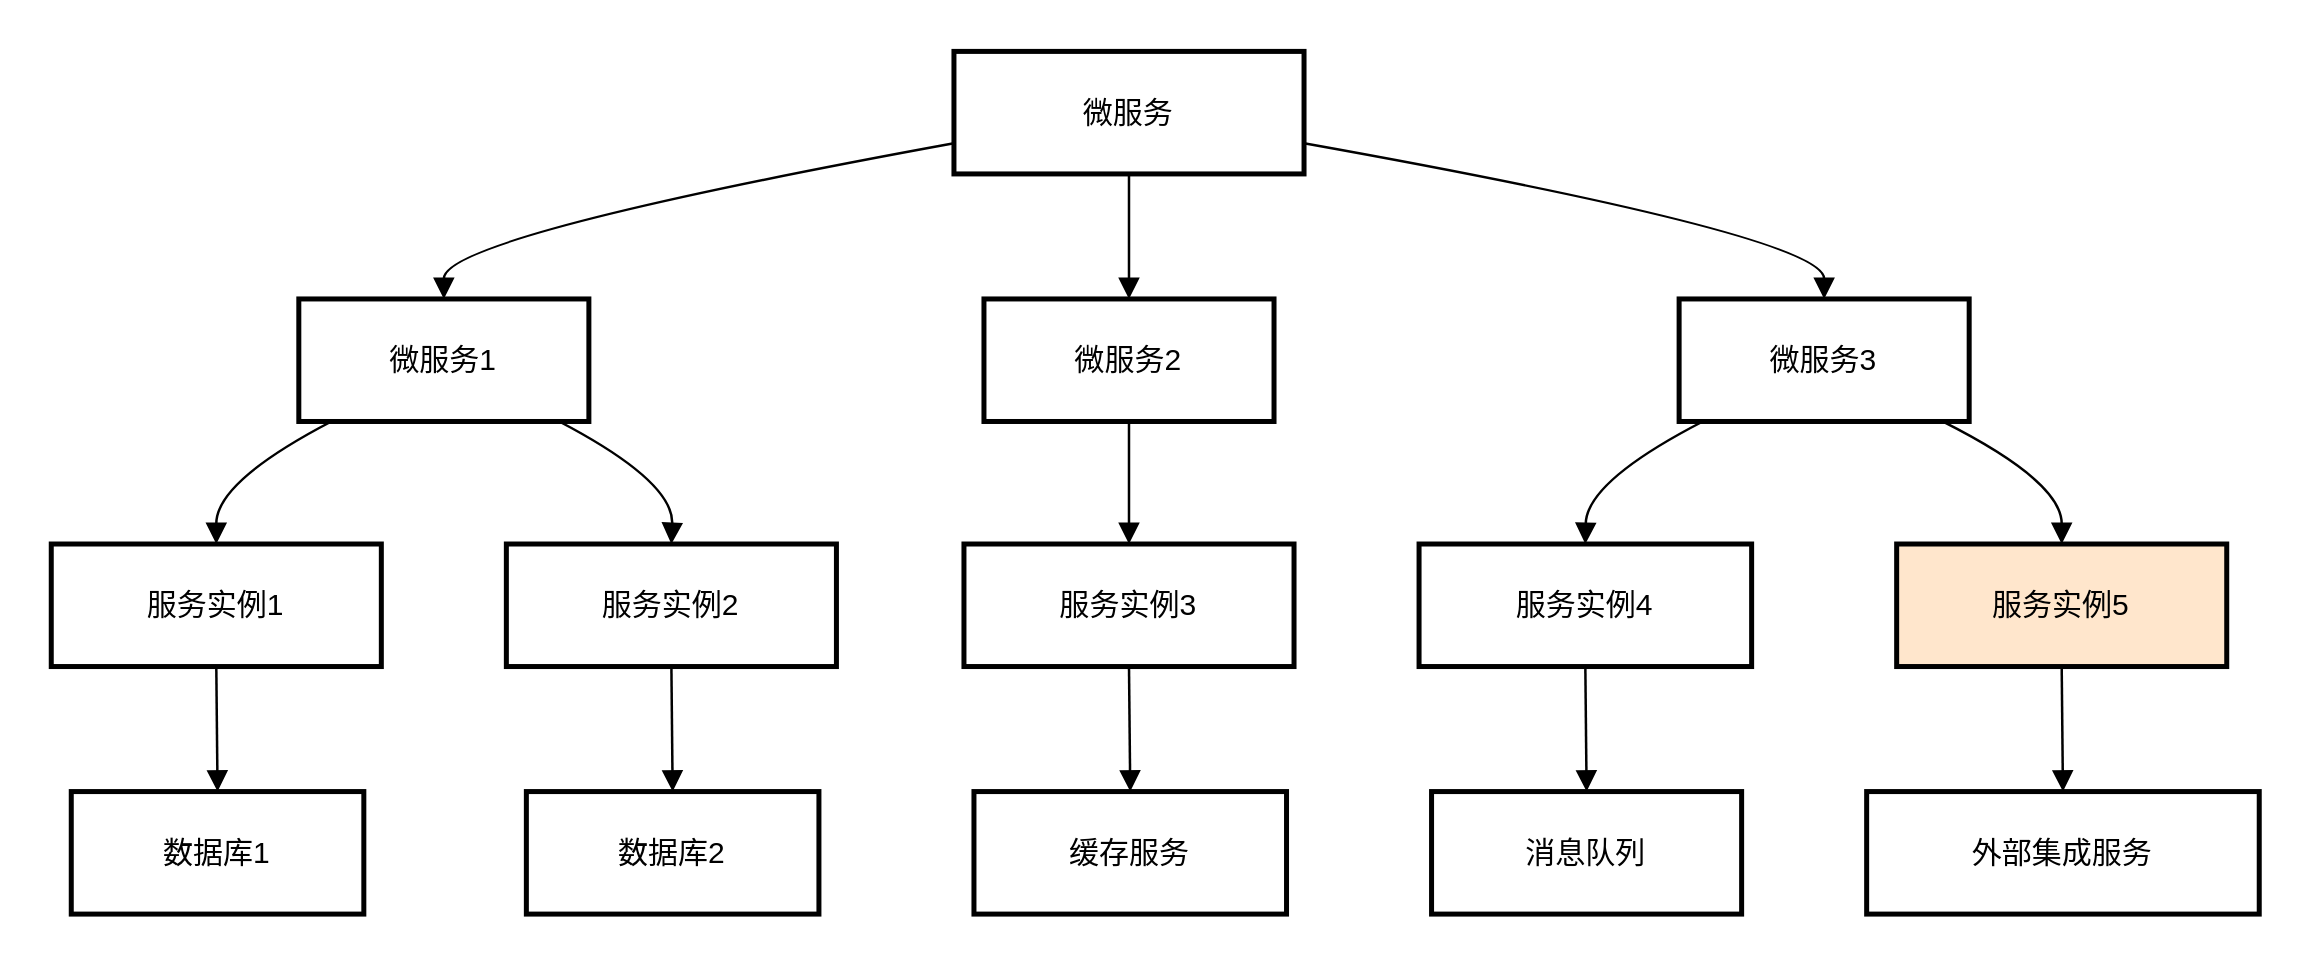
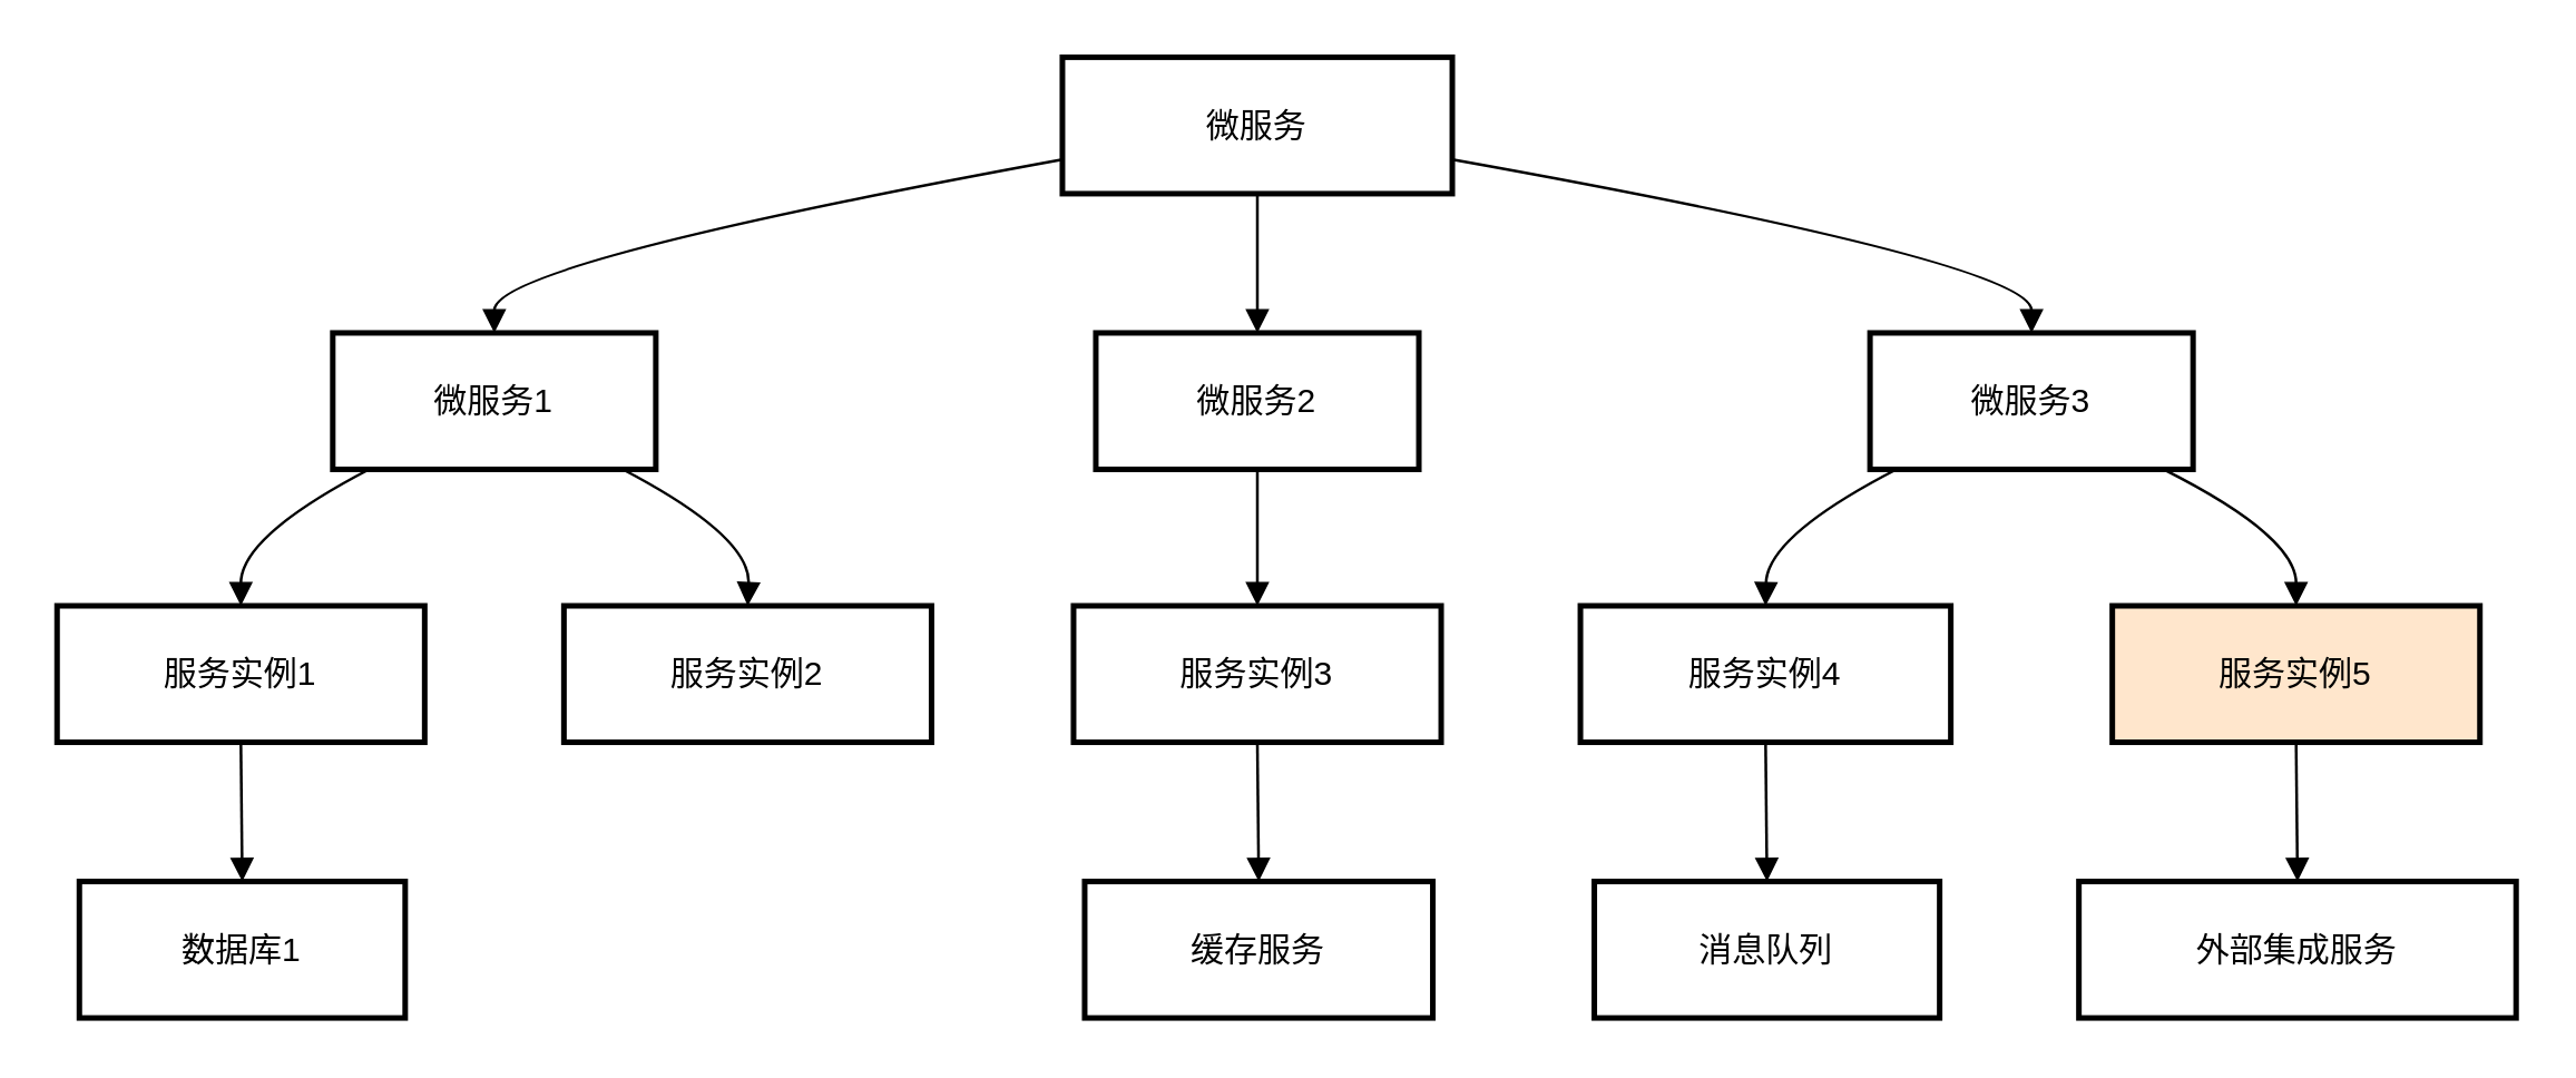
- <mxCell id="25" value="" style="curved=1;startArrow=none;endArrow=block;exitX=0.5;exitY=1;entryX=0.5;entryY=0;" edge="1" parent="1" source="7" target="12"><mxGeometry relative="1" as="geometry"><Array as="points" /></mxGeometry></mxCell>
- <mxCell id="12" value="数据库2" style="whiteSpace=wrap;strokeWidth=2;" vertex="1" parent="1"><mxGeometry x="210" y="316" width="117" height="49" as="geometry" /></mxCell>
